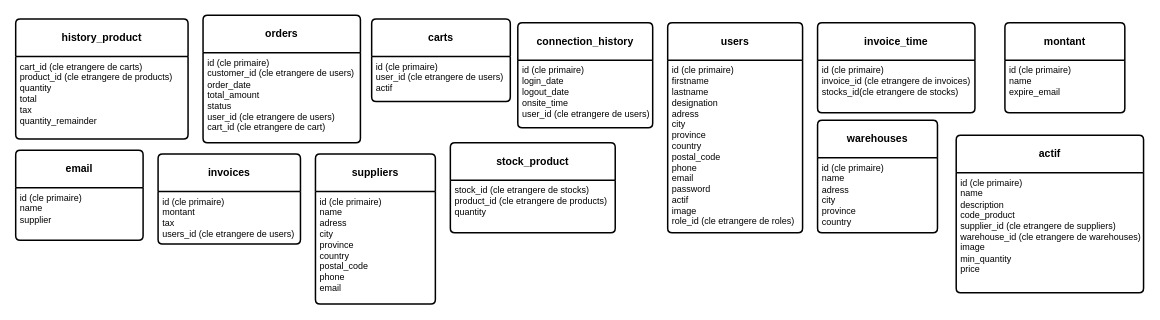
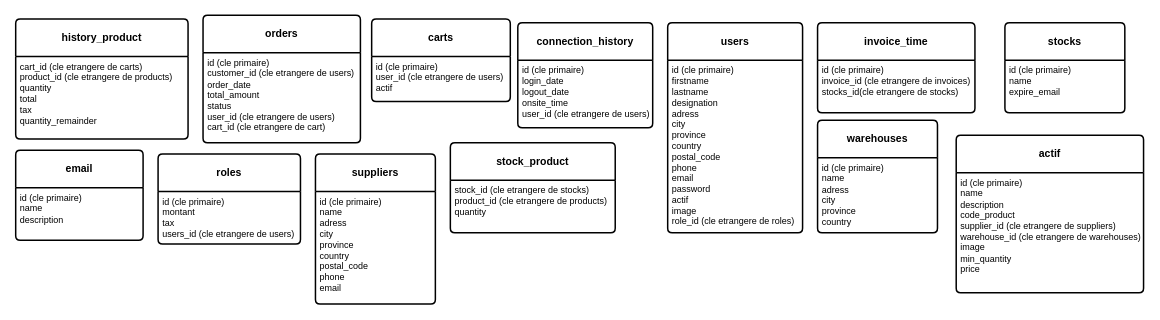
- <mxCell id="20" value="&lt;b&gt;montant&lt;/b&gt;" style="swimlane;childLayout=stackLayout;horizontal=1;startSize=50;horizontalStack=0;rounded=1;fontSize=14;fontStyle=0;strokeWidth=2;resizeParent=0;resizeLast=1;shadow=0;dashed=0;align=center;arcSize=4;whiteSpace=wrap;html=1;" parent="1" vertex="1"><mxGeometry x="1340" y="30" width="160" height="120" as="geometry" /></mxCell>
+ <mxCell id="20" value="&lt;b&gt;stocks&lt;/b&gt;" style="swimlane;childLayout=stackLayout;horizontal=1;startSize=50;horizontalStack=0;rounded=1;fontSize=14;fontStyle=0;strokeWidth=2;resizeParent=0;resizeLast=1;shadow=0;dashed=0;align=center;arcSize=4;whiteSpace=wrap;html=1;" parent="1" vertex="1"><mxGeometry x="1340" y="30" width="160" height="120" as="geometry" /></mxCell>
- <mxCell id="10" value="&lt;b&gt;invoices&lt;/b&gt;" style="swimlane;childLayout=stackLayout;horizontal=1;startSize=50;horizontalStack=0;rounded=1;fontSize=14;fontStyle=0;strokeWidth=2;resizeParent=0;resizeLast=1;shadow=0;dashed=0;align=center;arcSize=4;whiteSpace=wrap;html=1;" parent="1" vertex="1"><mxGeometry x="210" y="205" width="190" height="120" as="geometry" /></mxCell>
+ <mxCell id="10" value="&lt;b&gt;roles&lt;/b&gt;" style="swimlane;childLayout=stackLayout;horizontal=1;startSize=50;horizontalStack=0;rounded=1;fontSize=14;fontStyle=0;strokeWidth=2;resizeParent=0;resizeLast=1;shadow=0;dashed=0;align=center;arcSize=4;whiteSpace=wrap;html=1;" parent="1" vertex="1"><mxGeometry x="210" y="205" width="190" height="120" as="geometry" /></mxCell>
- <mxCell id="17" value="id (cle primaire)&lt;br&gt;name&amp;nbsp;&lt;br&gt;supplier" style="align=left;strokeColor=none;fillColor=none;spacingLeft=4;fontSize=12;verticalAlign=top;resizable=0;rotatable=0;part=1;html=1;" parent="16" vertex="1"><mxGeometry y="50" width="170" height="70" as="geometry" /></mxCell>
+ <mxCell id="17" value="id (cle primaire)&lt;br&gt;name&amp;nbsp;&lt;br&gt;description" style="align=left;strokeColor=none;fillColor=none;spacingLeft=4;fontSize=12;verticalAlign=top;resizable=0;rotatable=0;part=1;html=1;" parent="16" vertex="1"><mxGeometry y="50" width="170" height="70" as="geometry" /></mxCell>
